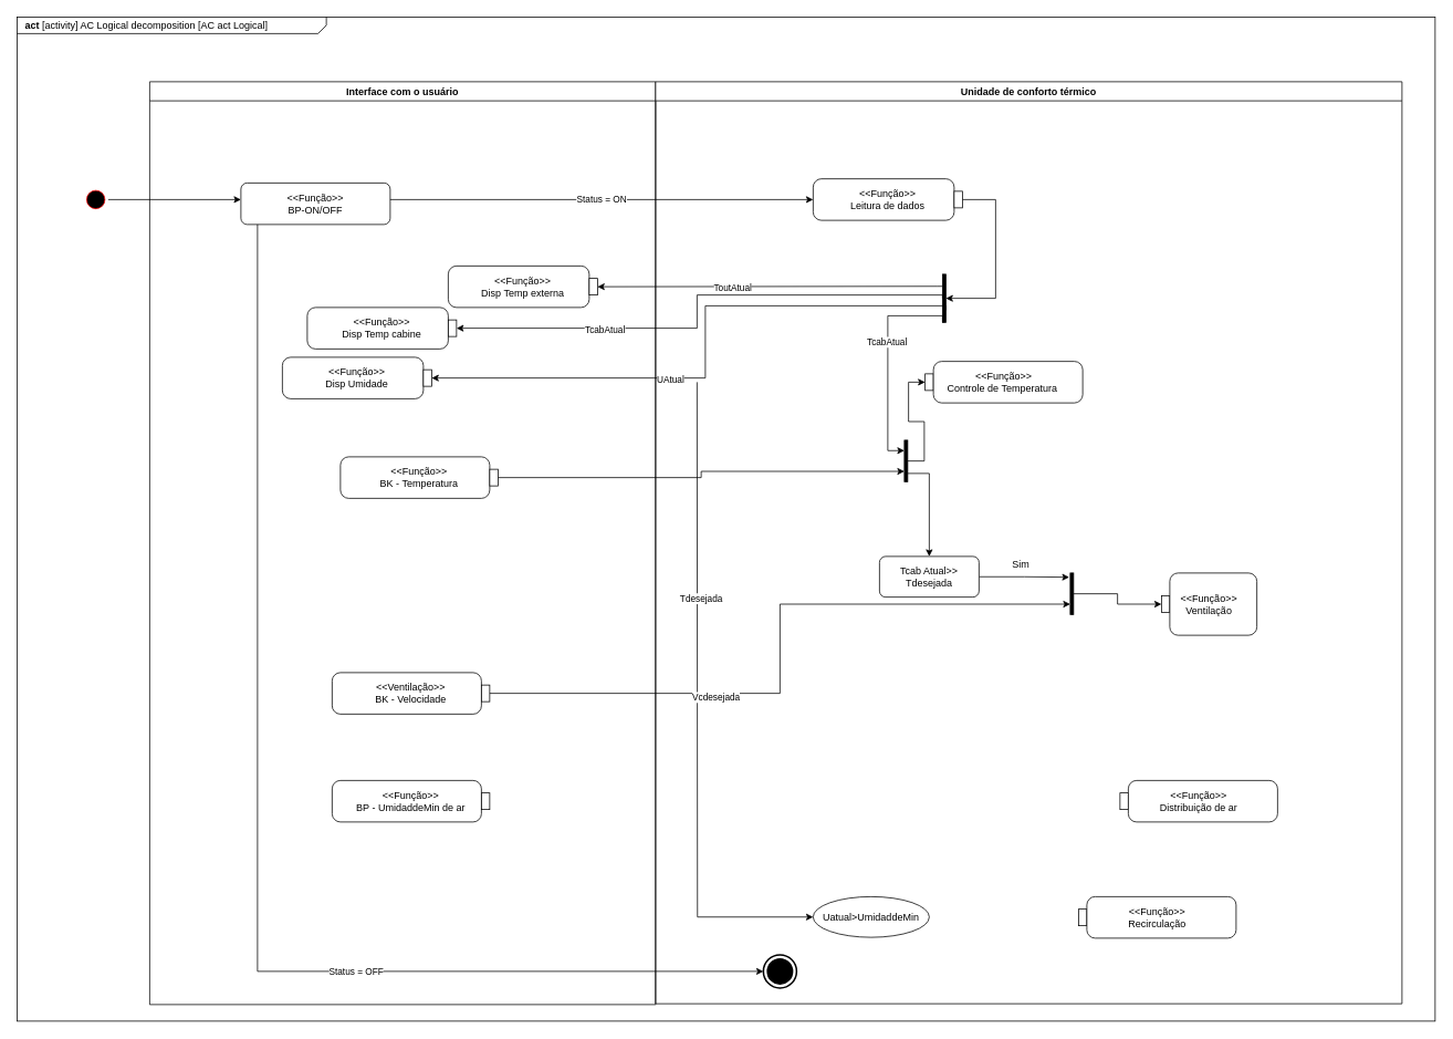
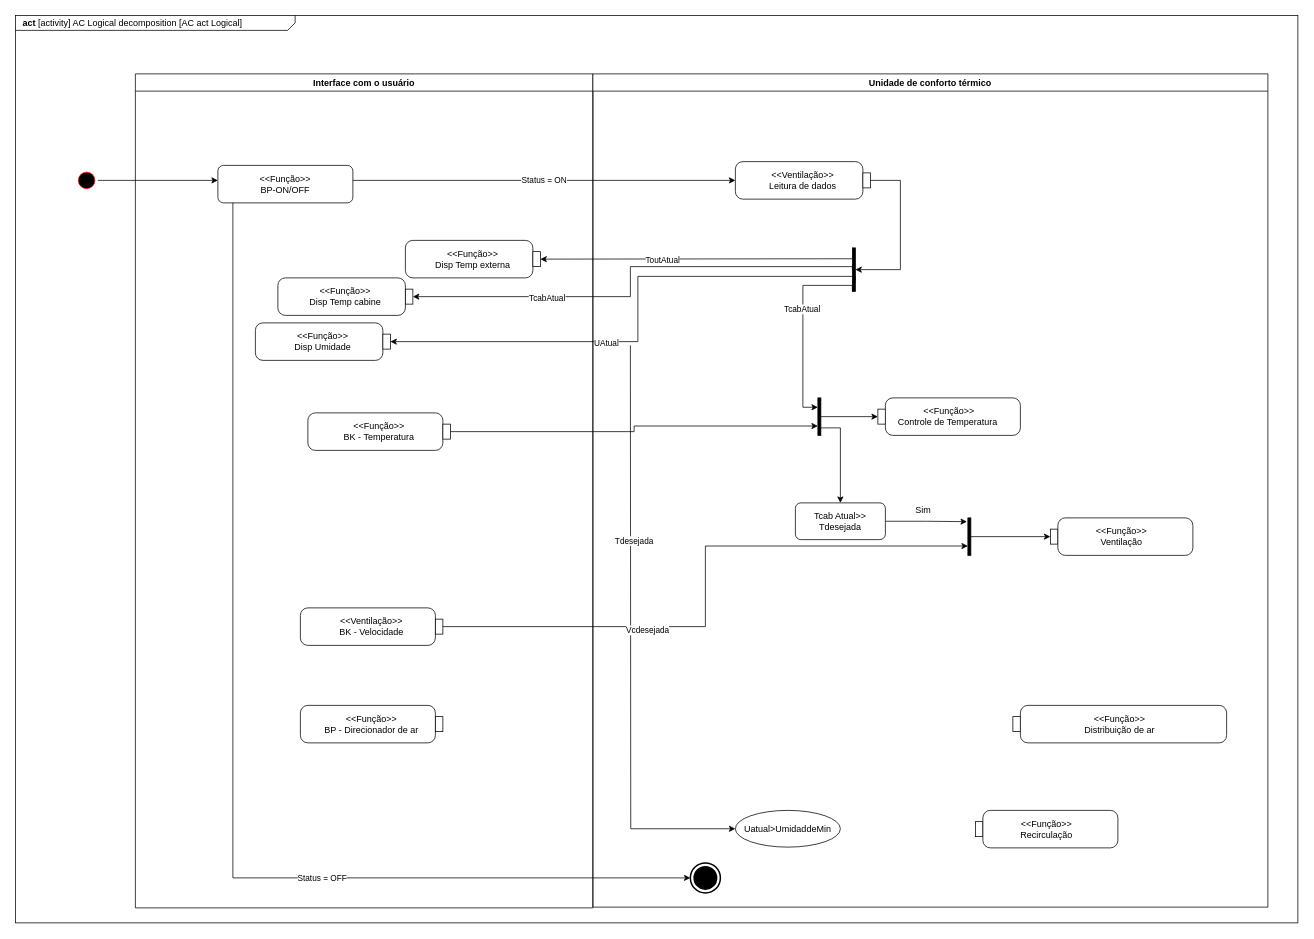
- <mxCell id="27" value="&amp;lt;&amp;lt;Função&amp;gt;&amp;gt;&lt;br&gt;Leitura de dados" style="html=1;shape=mxgraph.sysml.objFlowR;whiteSpace=wrap;" vertex="1" parent="1"><mxGeometry x="980" y="215" width="180" height="50" as="geometry" /></mxCell>
+ <mxCell id="27" value="&amp;lt;&amp;lt;Ventilação&amp;gt;&amp;gt;&lt;br&gt;Leitura de dados" style="html=1;shape=mxgraph.sysml.objFlowR;whiteSpace=wrap;" vertex="1" parent="1"><mxGeometry x="980" y="215" width="180" height="50" as="geometry" /></mxCell>
- <mxCell id="37" value="&amp;lt;&amp;lt;Função&amp;gt;&amp;gt;&lt;br&gt;Controle de Temperatura&amp;nbsp;" style="html=1;shape=mxgraph.sysml.objFlowL;whiteSpace=wrap;" vertex="1" parent="1"><mxGeometry x="1115" y="435" width="190" height="50" as="geometry" /></mxCell>
+ <mxCell id="37" value="&amp;lt;&amp;lt;Função&amp;gt;&amp;gt;&lt;br&gt;Controle de Temperatura&amp;nbsp;" style="html=1;shape=mxgraph.sysml.objFlowL;whiteSpace=wrap;" vertex="1" parent="1"><mxGeometry x="1170" y="530" width="190" height="50" as="geometry" /></mxCell>
- <mxCell id="15" value="&amp;lt;&amp;lt;Função&amp;gt;&amp;gt;&lt;br&gt;Ventilação" style="html=1;shape=mxgraph.sysml.objFlowL;whiteSpace=wrap;" vertex="1" parent="8"><mxGeometry x="610" y="592" width="115" height="75" as="geometry" /></mxCell>
+ <mxCell id="15" value="&amp;lt;&amp;lt;Função&amp;gt;&amp;gt;&lt;br&gt;Ventilação" style="html=1;shape=mxgraph.sysml.objFlowL;whiteSpace=wrap;" vertex="1" parent="8"><mxGeometry x="610" y="592" width="190" height="50" as="geometry" /></mxCell>
- <mxCell id="5" value="&amp;lt;&amp;lt;Função&amp;gt;&amp;gt;&lt;br&gt;BP - UmidaddeMin de ar" style="html=1;shape=mxgraph.sysml.objFlowR;whiteSpace=wrap;" vertex="1" parent="2"><mxGeometry x="220" y="842" width="190" height="50" as="geometry" /></mxCell>
+ <mxCell id="5" value="&amp;lt;&amp;lt;Função&amp;gt;&amp;gt;&lt;br&gt;BP - Direcionador de ar" style="html=1;shape=mxgraph.sysml.objFlowR;whiteSpace=wrap;" vertex="1" parent="2"><mxGeometry x="220" y="842" width="190" height="50" as="geometry" /></mxCell>
- <mxCell id="20" value="&amp;lt;&amp;lt;Função&amp;gt;&amp;gt;&lt;br&gt;Distribuição de ar" style="html=1;shape=mxgraph.sysml.objFlowL;whiteSpace=wrap;" vertex="1" parent="8"><mxGeometry x="560" y="842" width="190" height="50" as="geometry" /></mxCell>
+ <mxCell id="20" value="&amp;lt;&amp;lt;Função&amp;gt;&amp;gt;&lt;br&gt;Distribuição de ar" style="html=1;shape=mxgraph.sysml.objFlowL;whiteSpace=wrap;" vertex="1" parent="8"><mxGeometry x="560" y="842" width="285" height="50" as="geometry" /></mxCell>
